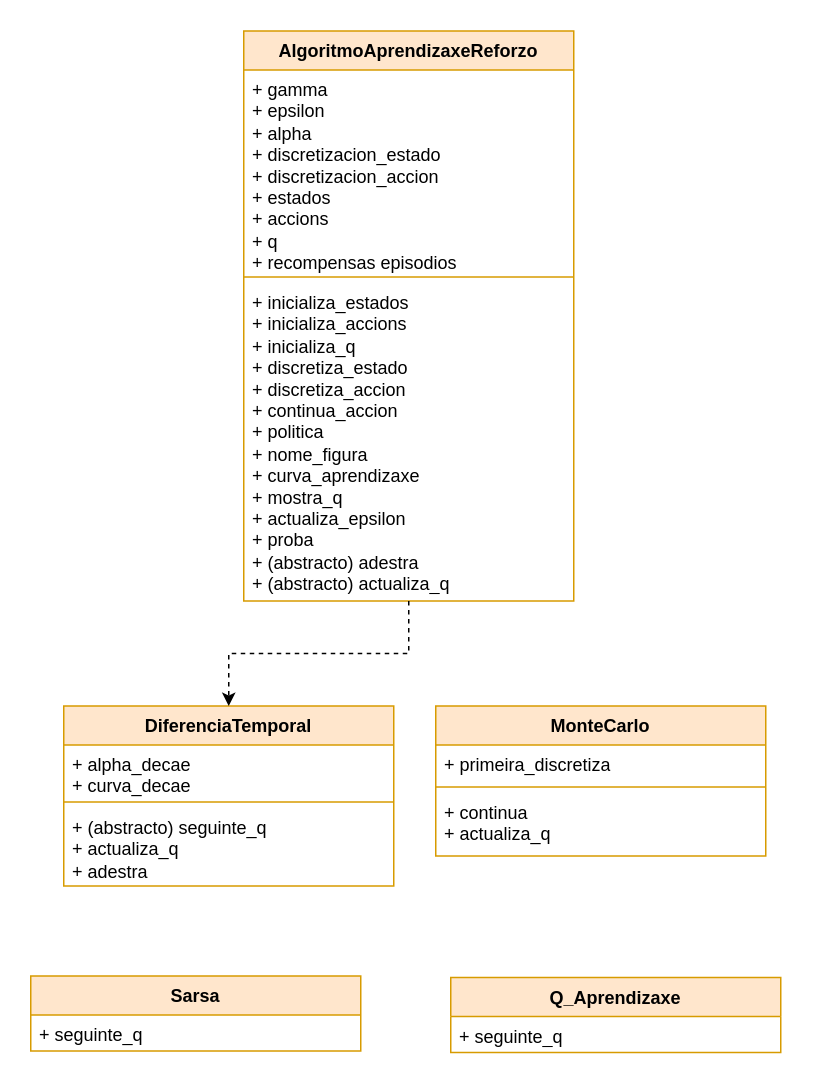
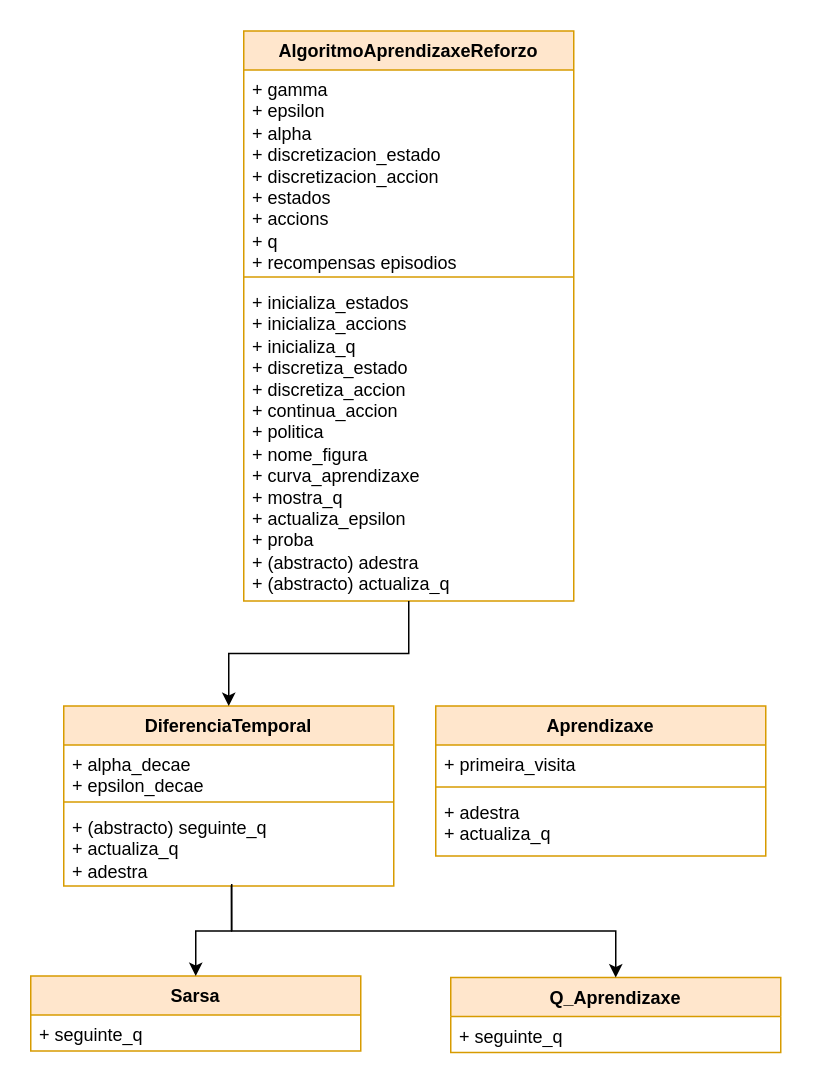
- <mxCell id="18" value="" style="endArrow=classic;html=1;rounded=0;entryX=0.5;entryY=0;entryDx=0;entryDy=0;exitX=0.5;exitY=1;exitDx=0;exitDy=0;edgeStyle=orthogonalEdgeStyle;dashed=1;" edge="1" parent="1" source="2" target="10"><mxGeometry width="50" height="50" relative="1" as="geometry"><mxPoint x="302" y="430" as="sourcePoint" /><mxPoint x="552" y="360" as="targetPoint" /></mxGeometry></mxCell>
+ <mxCell id="18" value="" style="endArrow=classic;html=1;rounded=0;entryX=0.5;entryY=0;entryDx=0;entryDy=0;exitX=0.5;exitY=1;exitDx=0;exitDy=0;edgeStyle=orthogonalEdgeStyle;" edge="1" parent="1" source="2" target="10"><mxGeometry width="50" height="50" relative="1" as="geometry"><mxPoint x="302" y="430" as="sourcePoint" /><mxPoint x="552" y="360" as="targetPoint" /></mxGeometry></mxCell>
- <mxCell id="6" value="MonteCarlo" style="swimlane;fontStyle=1;align=center;verticalAlign=top;childLayout=stackLayout;horizontal=1;startSize=26;horizontalStack=0;resizeParent=1;resizeParentMax=0;resizeLast=0;collapsible=1;marginBottom=0;whiteSpace=wrap;html=1;fillColor=#ffe6cc;strokeColor=#d79b00;" vertex="1" parent="1"><mxGeometry x="290" y="470" width="220" height="100" as="geometry" /></mxCell>
+ <mxCell id="6" value="Aprendizaxe" style="swimlane;fontStyle=1;align=center;verticalAlign=top;childLayout=stackLayout;horizontal=1;startSize=26;horizontalStack=0;resizeParent=1;resizeParentMax=0;resizeLast=0;collapsible=1;marginBottom=0;whiteSpace=wrap;html=1;fillColor=#ffe6cc;strokeColor=#d79b00;" vertex="1" parent="1"><mxGeometry x="290" y="470" width="220" height="100" as="geometry" /></mxCell>
- <mxCell id="7" value="+ primeira_discretiza" style="text;strokeColor=none;fillColor=none;align=left;verticalAlign=top;spacingLeft=4;spacingRight=4;overflow=hidden;rotatable=0;points=[[0,0.5],[1,0.5]];portConstraint=eastwest;whiteSpace=wrap;html=1;" vertex="1" parent="6"><mxGeometry y="26" width="220" height="24" as="geometry" /></mxCell>
+ <mxCell id="7" value="+ primeira_visita" style="text;strokeColor=none;fillColor=none;align=left;verticalAlign=top;spacingLeft=4;spacingRight=4;overflow=hidden;rotatable=0;points=[[0,0.5],[1,0.5]];portConstraint=eastwest;whiteSpace=wrap;html=1;" vertex="1" parent="6"><mxGeometry y="26" width="220" height="24" as="geometry" /></mxCell>
- <mxCell id="11" value="&lt;div&gt;+ alpha_decae&lt;/div&gt;&lt;div&gt;+ curva_decae&lt;/div&gt;" style="text;strokeColor=none;fillColor=none;align=left;verticalAlign=top;spacingLeft=4;spacingRight=4;overflow=hidden;rotatable=0;points=[[0,0.5],[1,0.5]];portConstraint=eastwest;whiteSpace=wrap;html=1;" vertex="1" parent="10"><mxGeometry y="26" width="220" height="34" as="geometry" /></mxCell>
+ <mxCell id="11" value="&lt;div&gt;+ alpha_decae&lt;/div&gt;&lt;div&gt;+ epsilon_decae&lt;/div&gt;" style="text;strokeColor=none;fillColor=none;align=left;verticalAlign=top;spacingLeft=4;spacingRight=4;overflow=hidden;rotatable=0;points=[[0,0.5],[1,0.5]];portConstraint=eastwest;whiteSpace=wrap;html=1;" vertex="1" parent="10"><mxGeometry y="26" width="220" height="34" as="geometry" /></mxCell>
- <mxCell id="9" value="&lt;div&gt;&lt;div&gt;+ continua&lt;/div&gt;&lt;div&gt;+ actualiza_q&lt;/div&gt;&lt;/div&gt;" style="text;strokeColor=none;fillColor=none;align=left;verticalAlign=top;spacingLeft=4;spacingRight=4;overflow=hidden;rotatable=0;points=[[0,0.5],[1,0.5]];portConstraint=eastwest;whiteSpace=wrap;html=1;" vertex="1" parent="6"><mxGeometry y="58" width="220" height="42" as="geometry" /></mxCell>
+ <mxCell id="9" value="&lt;div&gt;&lt;div&gt;+ adestra&lt;/div&gt;&lt;div&gt;+ actualiza_q&lt;/div&gt;&lt;/div&gt;" style="text;strokeColor=none;fillColor=none;align=left;verticalAlign=top;spacingLeft=4;spacingRight=4;overflow=hidden;rotatable=0;points=[[0,0.5],[1,0.5]];portConstraint=eastwest;whiteSpace=wrap;html=1;" vertex="1" parent="6"><mxGeometry y="58" width="220" height="42" as="geometry" /></mxCell>
+ <mxCell id="19" value="" style="endArrow=classic;html=1;rounded=0;entryX=0.5;entryY=0;entryDx=0;entryDy=0;exitX=0.508;exitY=0.994;exitDx=0;exitDy=0;exitPerimeter=0;edgeStyle=orthogonalEdgeStyle;" edge="1" parent="1" source="13" target="14"><mxGeometry width="50" height="50" relative="1" as="geometry"><mxPoint x="162" y="640" as="sourcePoint" /><mxPoint x="172" y="750" as="targetPoint" /></mxGeometry></mxCell>
+ <mxCell id="20" value="" style="endArrow=classic;html=1;rounded=0;exitX=0.509;exitY=0.974;exitDx=0;exitDy=0;exitPerimeter=0;entryX=0.5;entryY=0;entryDx=0;entryDy=0;edgeStyle=orthogonalEdgeStyle;" edge="1" parent="1" source="13" target="16"><mxGeometry width="50" height="50" relative="1" as="geometry"><mxPoint x="252" y="400" as="sourcePoint" /><mxPoint x="302" y="350" as="targetPoint" /><Array as="points"><mxPoint x="154" y="620" /><mxPoint x="410" y="620" /></Array></mxGeometry></mxCell>
